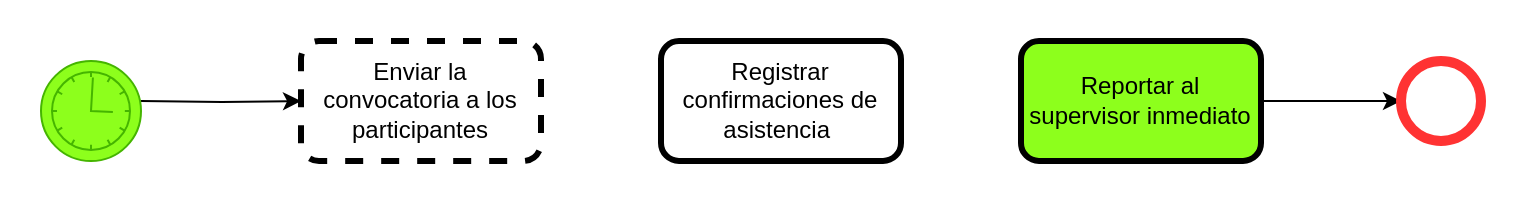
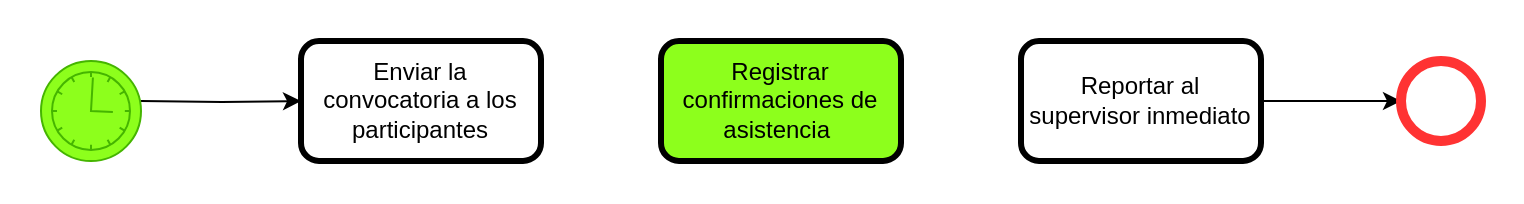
- <mxCell id="3" value="Enviar la convocatoria a los participantes" style="rounded=1;whiteSpace=wrap;html=1;strokeColor=#000000;strokeWidth=3;dashed=1;" parent="1" vertex="1"><mxGeometry x="150" y="20" width="120" height="60" as="geometry" /></mxCell>
+ <mxCell id="3" value="Enviar la convocatoria a los participantes" style="rounded=1;whiteSpace=wrap;html=1;strokeColor=#000000;strokeWidth=3;" parent="1" vertex="1"><mxGeometry x="150" y="20" width="120" height="60" as="geometry" /></mxCell>
- <mxCell id="4" value="Registrar confirmaciones de asistencia&amp;nbsp;" style="rounded=1;whiteSpace=wrap;html=1;strokeColor=#000000;strokeWidth=3;" parent="1" vertex="1"><mxGeometry x="330" y="20" width="120" height="60" as="geometry" /></mxCell>
+ <mxCell id="4" value="Registrar confirmaciones de asistencia&amp;nbsp;" style="rounded=1;whiteSpace=wrap;html=1;strokeColor=#000000;strokeWidth=3;fillColor=#8dff1c;" parent="1" vertex="1"><mxGeometry x="330" y="20" width="120" height="60" as="geometry" /></mxCell>
- <mxCell id="6" value="Reportar al supervisor inmediato" style="rounded=1;whiteSpace=wrap;html=1;strokeColor=#000000;strokeWidth=3;fillColor=#8dff1c;" parent="1" vertex="1"><mxGeometry x="510" y="20" width="120" height="60" as="geometry" /></mxCell>
+ <mxCell id="6" value="Reportar al supervisor inmediato" style="rounded=1;whiteSpace=wrap;html=1;strokeColor=#000000;strokeWidth=3;" parent="1" vertex="1"><mxGeometry x="510" y="20" width="120" height="60" as="geometry" /></mxCell>
